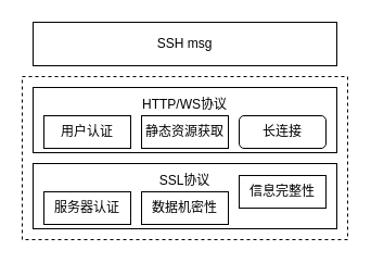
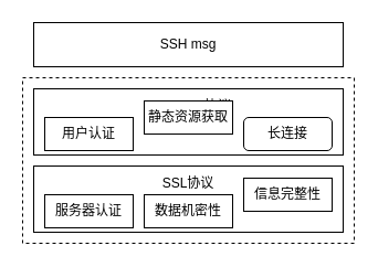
- <mxCell id="10" value="&lt;span&gt;静态资源获取&lt;/span&gt;" style="rounded=0;whiteSpace=wrap;html=1;" vertex="1" parent="1"><mxGeometry x="130" y="106" width="80" height="30" as="geometry" /></mxCell>
+ <mxCell id="10" value="&lt;span&gt;静态资源获取&lt;/span&gt;" style="rounded=0;whiteSpace=wrap;html=1;" vertex="1" parent="1"><mxGeometry x="130" y="91" width="80" height="30" as="geometry" /></mxCell>
